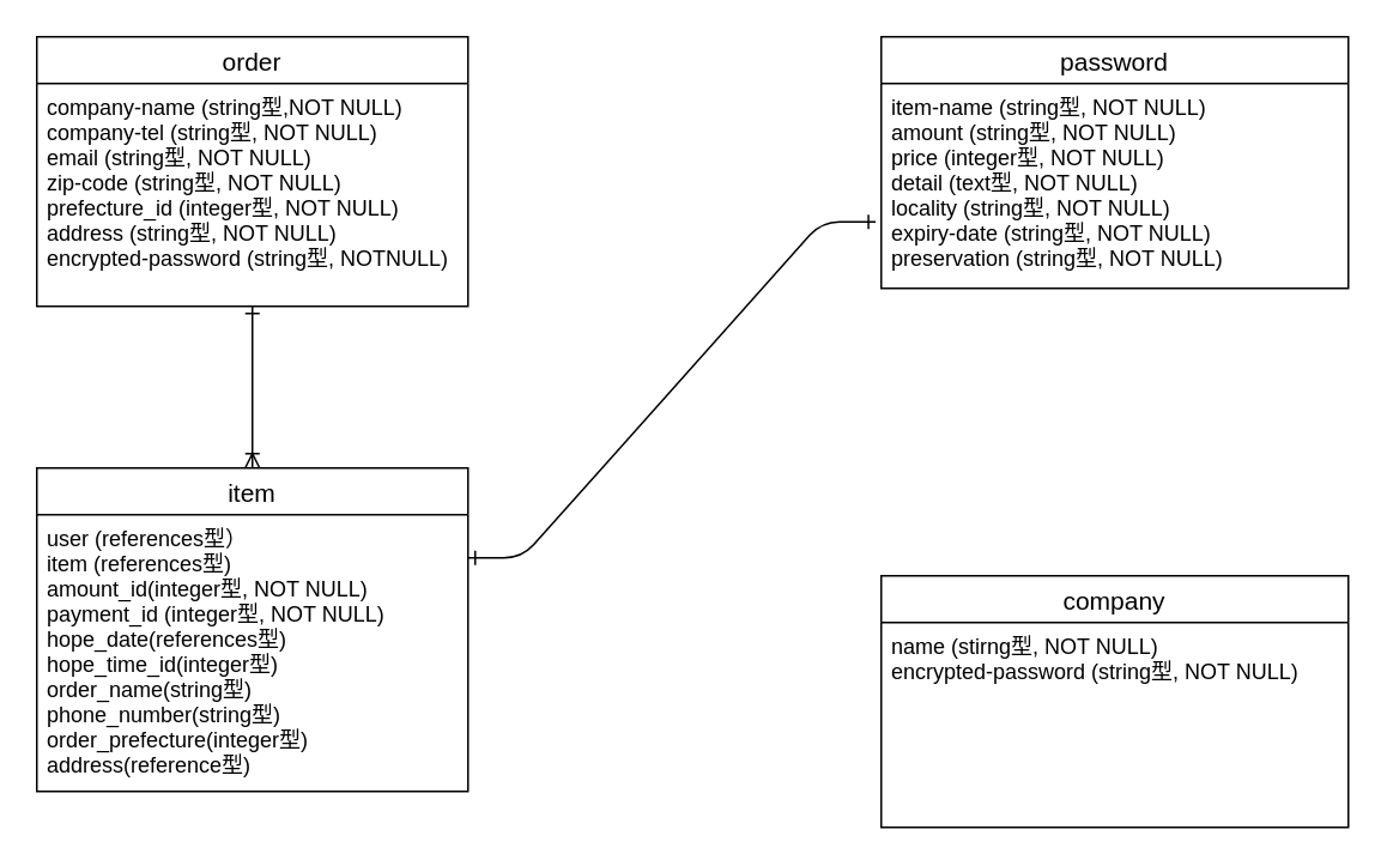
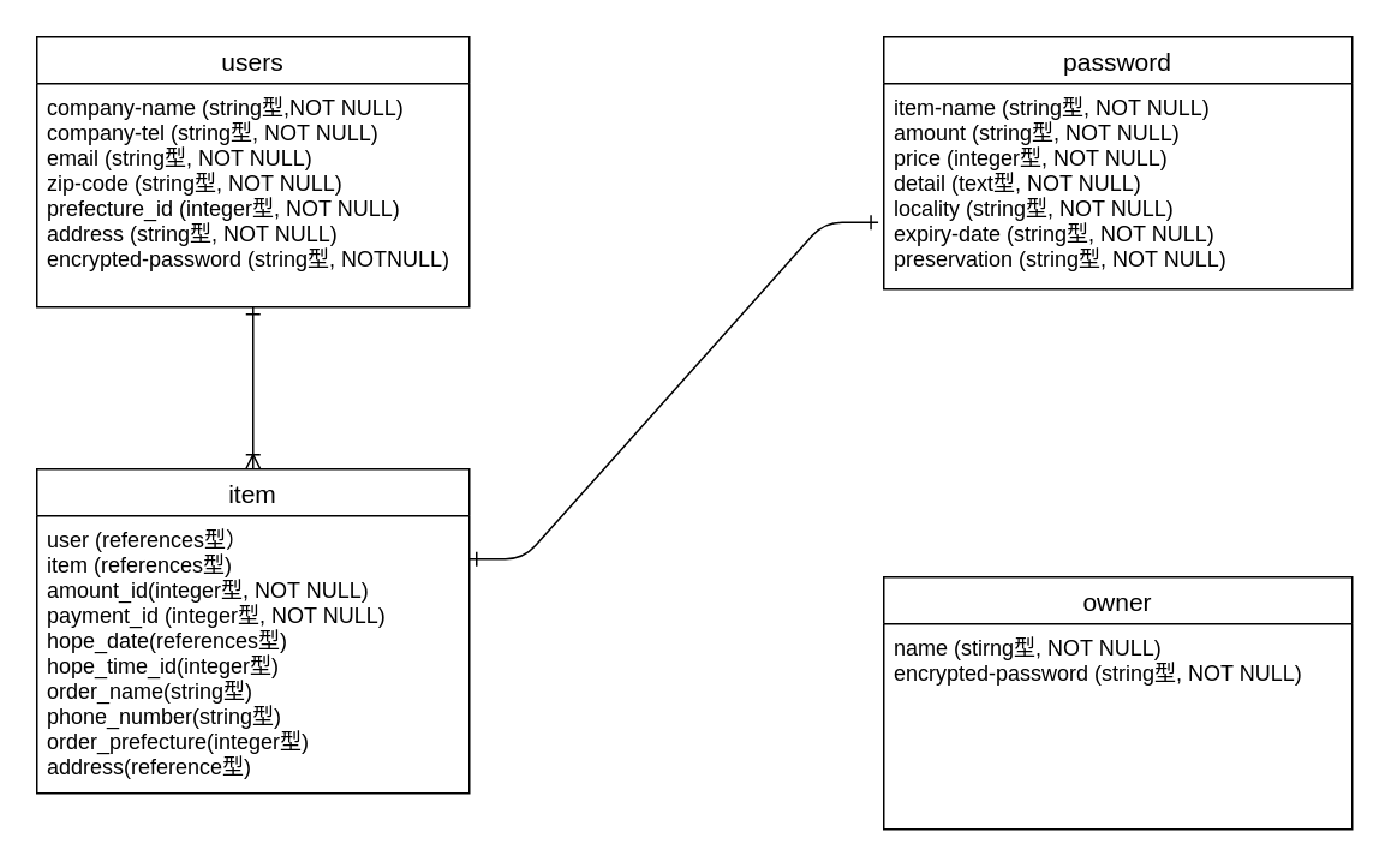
- <mxCell id="2" value="order" style="swimlane;fontStyle=0;childLayout=stackLayout;horizontal=1;startSize=26;horizontalStack=0;resizeParent=1;resizeParentMax=0;resizeLast=0;collapsible=1;marginBottom=0;align=center;fontSize=14;" parent="1" vertex="1"><mxGeometry x="20" y="20" width="240" height="150" as="geometry" /></mxCell>
+ <mxCell id="2" value="users" style="swimlane;fontStyle=0;childLayout=stackLayout;horizontal=1;startSize=26;horizontalStack=0;resizeParent=1;resizeParentMax=0;resizeLast=0;collapsible=1;marginBottom=0;align=center;fontSize=14;" parent="1" vertex="1"><mxGeometry x="20" y="20" width="240" height="150" as="geometry" /></mxCell>
- <mxCell id="10" value="company" style="swimlane;fontStyle=0;childLayout=stackLayout;horizontal=1;startSize=26;horizontalStack=0;resizeParent=1;resizeParentMax=0;resizeLast=0;collapsible=1;marginBottom=0;align=center;fontSize=14;" parent="1" vertex="1"><mxGeometry x="490" y="320" width="260" height="140" as="geometry" /></mxCell>
+ <mxCell id="10" value="owner" style="swimlane;fontStyle=0;childLayout=stackLayout;horizontal=1;startSize=26;horizontalStack=0;resizeParent=1;resizeParentMax=0;resizeLast=0;collapsible=1;marginBottom=0;align=center;fontSize=14;" parent="1" vertex="1"><mxGeometry x="490" y="320" width="260" height="140" as="geometry" /></mxCell>
